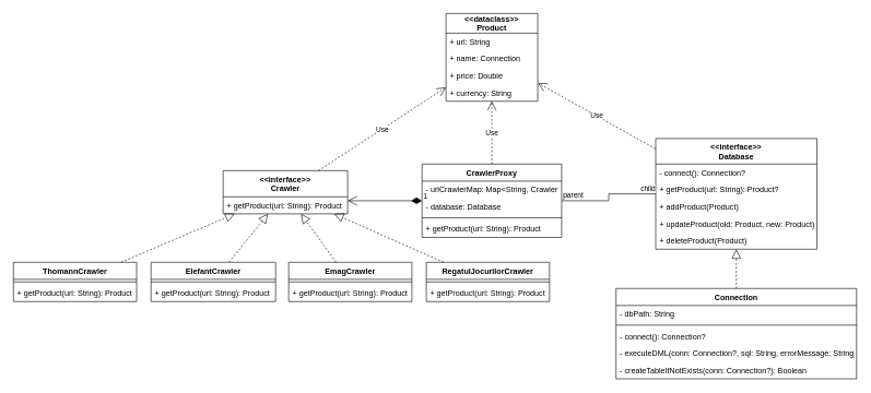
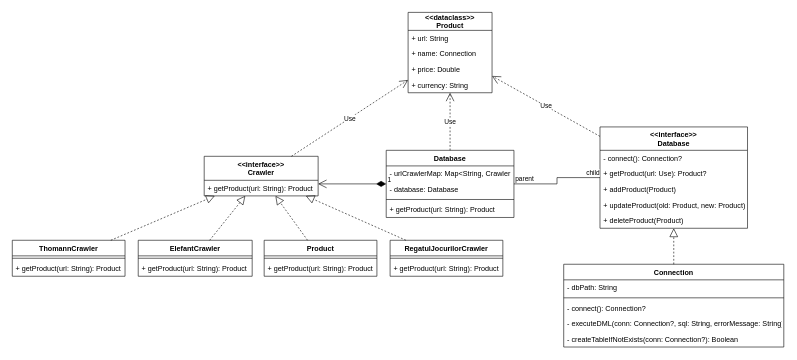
- <mxCell id="20" value="CrawlerProxy" style="swimlane;fontStyle=1;align=center;verticalAlign=top;childLayout=stackLayout;horizontal=1;startSize=26;horizontalStack=0;resizeParent=1;resizeParentMax=0;resizeLast=0;collapsible=1;marginBottom=0;" parent="1" vertex="1"><mxGeometry x="643.5" y="250" width="213" height="112" as="geometry" /></mxCell>
+ <mxCell id="20" value="Database" style="swimlane;fontStyle=1;align=center;verticalAlign=top;childLayout=stackLayout;horizontal=1;startSize=26;horizontalStack=0;resizeParent=1;resizeParentMax=0;resizeLast=0;collapsible=1;marginBottom=0;" parent="1" vertex="1"><mxGeometry x="643.5" y="250" width="213" height="112" as="geometry" /></mxCell>
- <mxCell id="27" value="+ getProduct(url: String): Product?" style="text;strokeColor=none;fillColor=none;align=left;verticalAlign=top;spacingLeft=4;spacingRight=4;overflow=hidden;rotatable=0;points=[[0,0.5],[1,0.5]];portConstraint=eastwest;" parent="25" vertex="1"><mxGeometry y="65" width="246" height="26" as="geometry" /></mxCell>
+ <mxCell id="27" value="+ getProduct(url: Use): Product?" style="text;strokeColor=none;fillColor=none;align=left;verticalAlign=top;spacingLeft=4;spacingRight=4;overflow=hidden;rotatable=0;points=[[0,0.5],[1,0.5]];portConstraint=eastwest;" parent="25" vertex="1"><mxGeometry y="65" width="246" height="26" as="geometry" /></mxCell>
- <mxCell id="10" value="EmagCrawler" style="swimlane;fontStyle=1;align=center;verticalAlign=top;childLayout=stackLayout;horizontal=1;startSize=26;horizontalStack=0;resizeParent=1;resizeParentMax=0;resizeLast=0;collapsible=1;marginBottom=0;" parent="1" vertex="1"><mxGeometry x="440" y="400" width="188" height="60" as="geometry" /></mxCell>
+ <mxCell id="10" value="Product" style="swimlane;fontStyle=1;align=center;verticalAlign=top;childLayout=stackLayout;horizontal=1;startSize=26;horizontalStack=0;resizeParent=1;resizeParentMax=0;resizeLast=0;collapsible=1;marginBottom=0;" parent="1" vertex="1"><mxGeometry x="440" y="400" width="188" height="60" as="geometry" /></mxCell>
